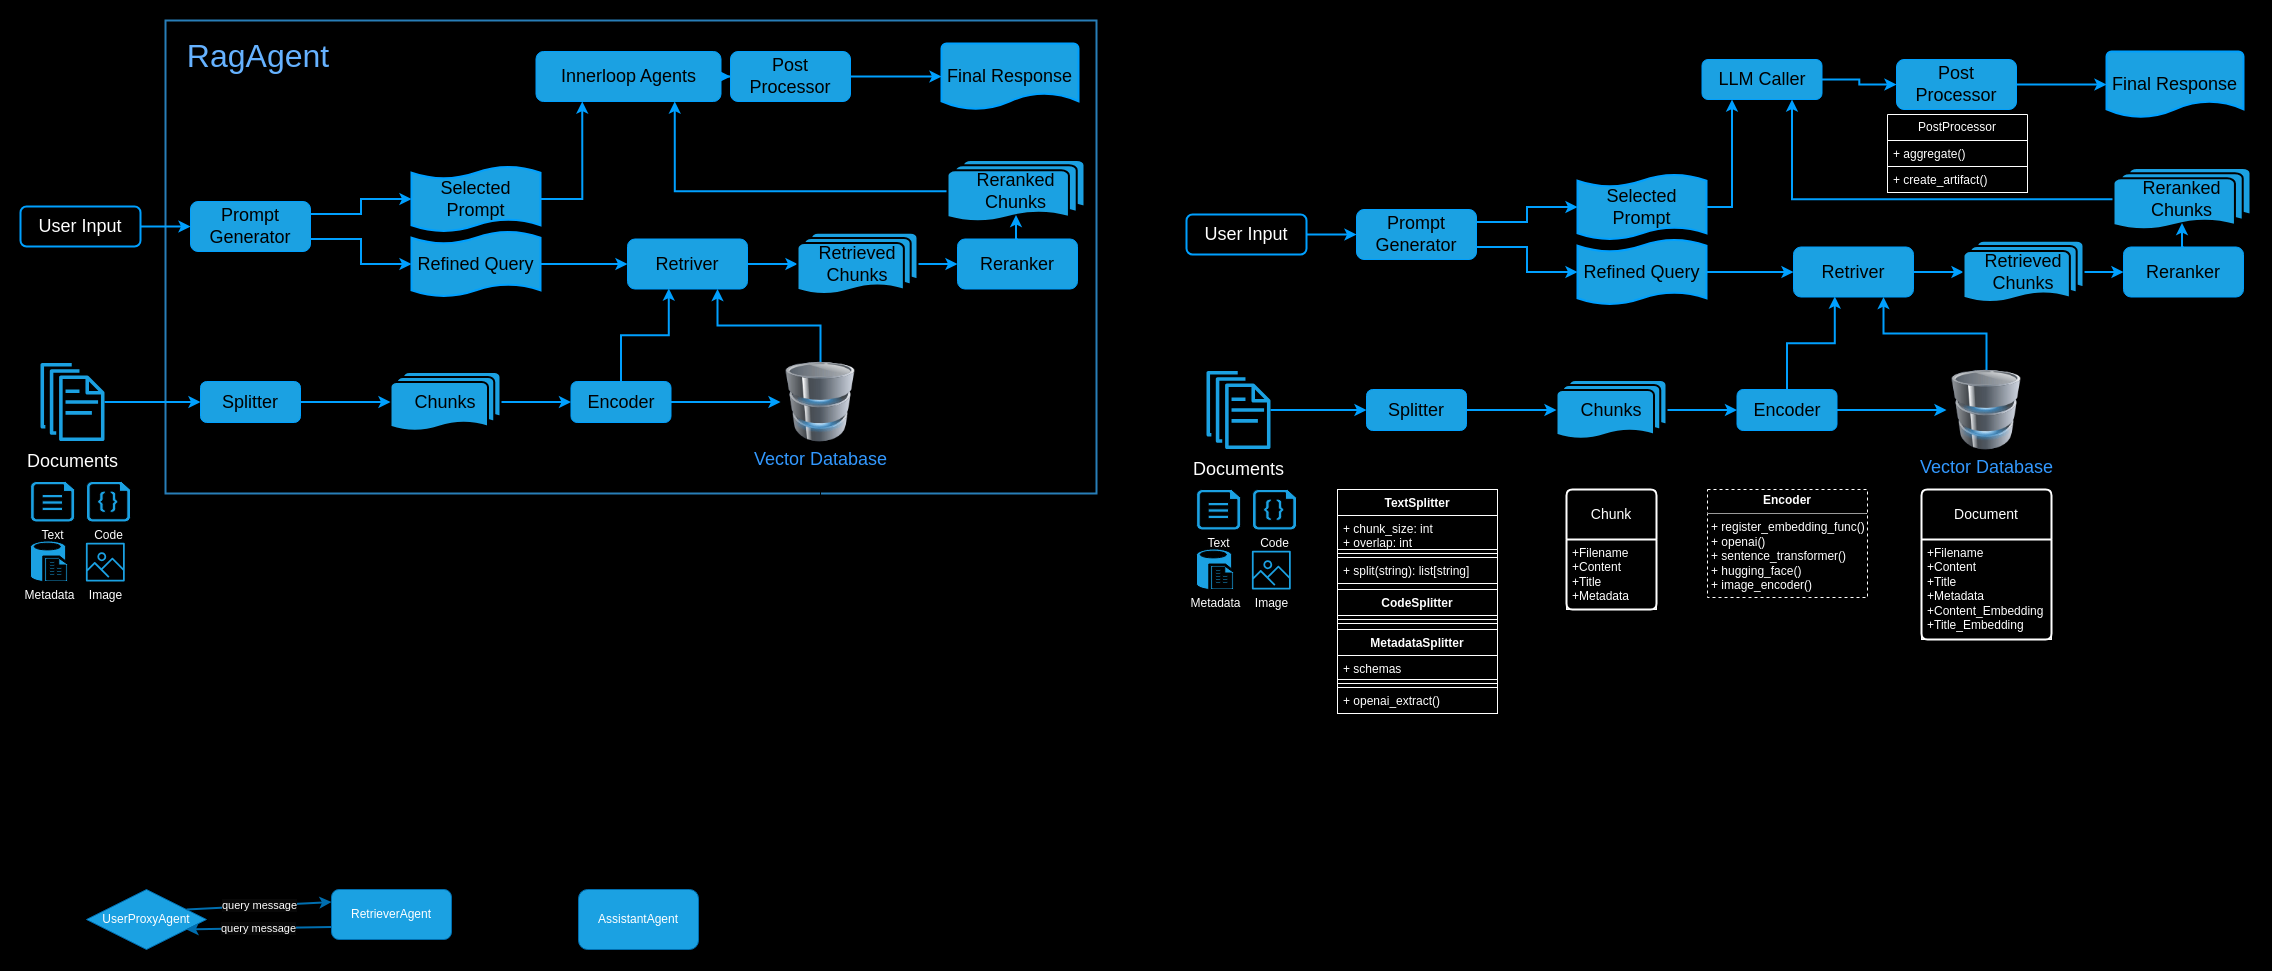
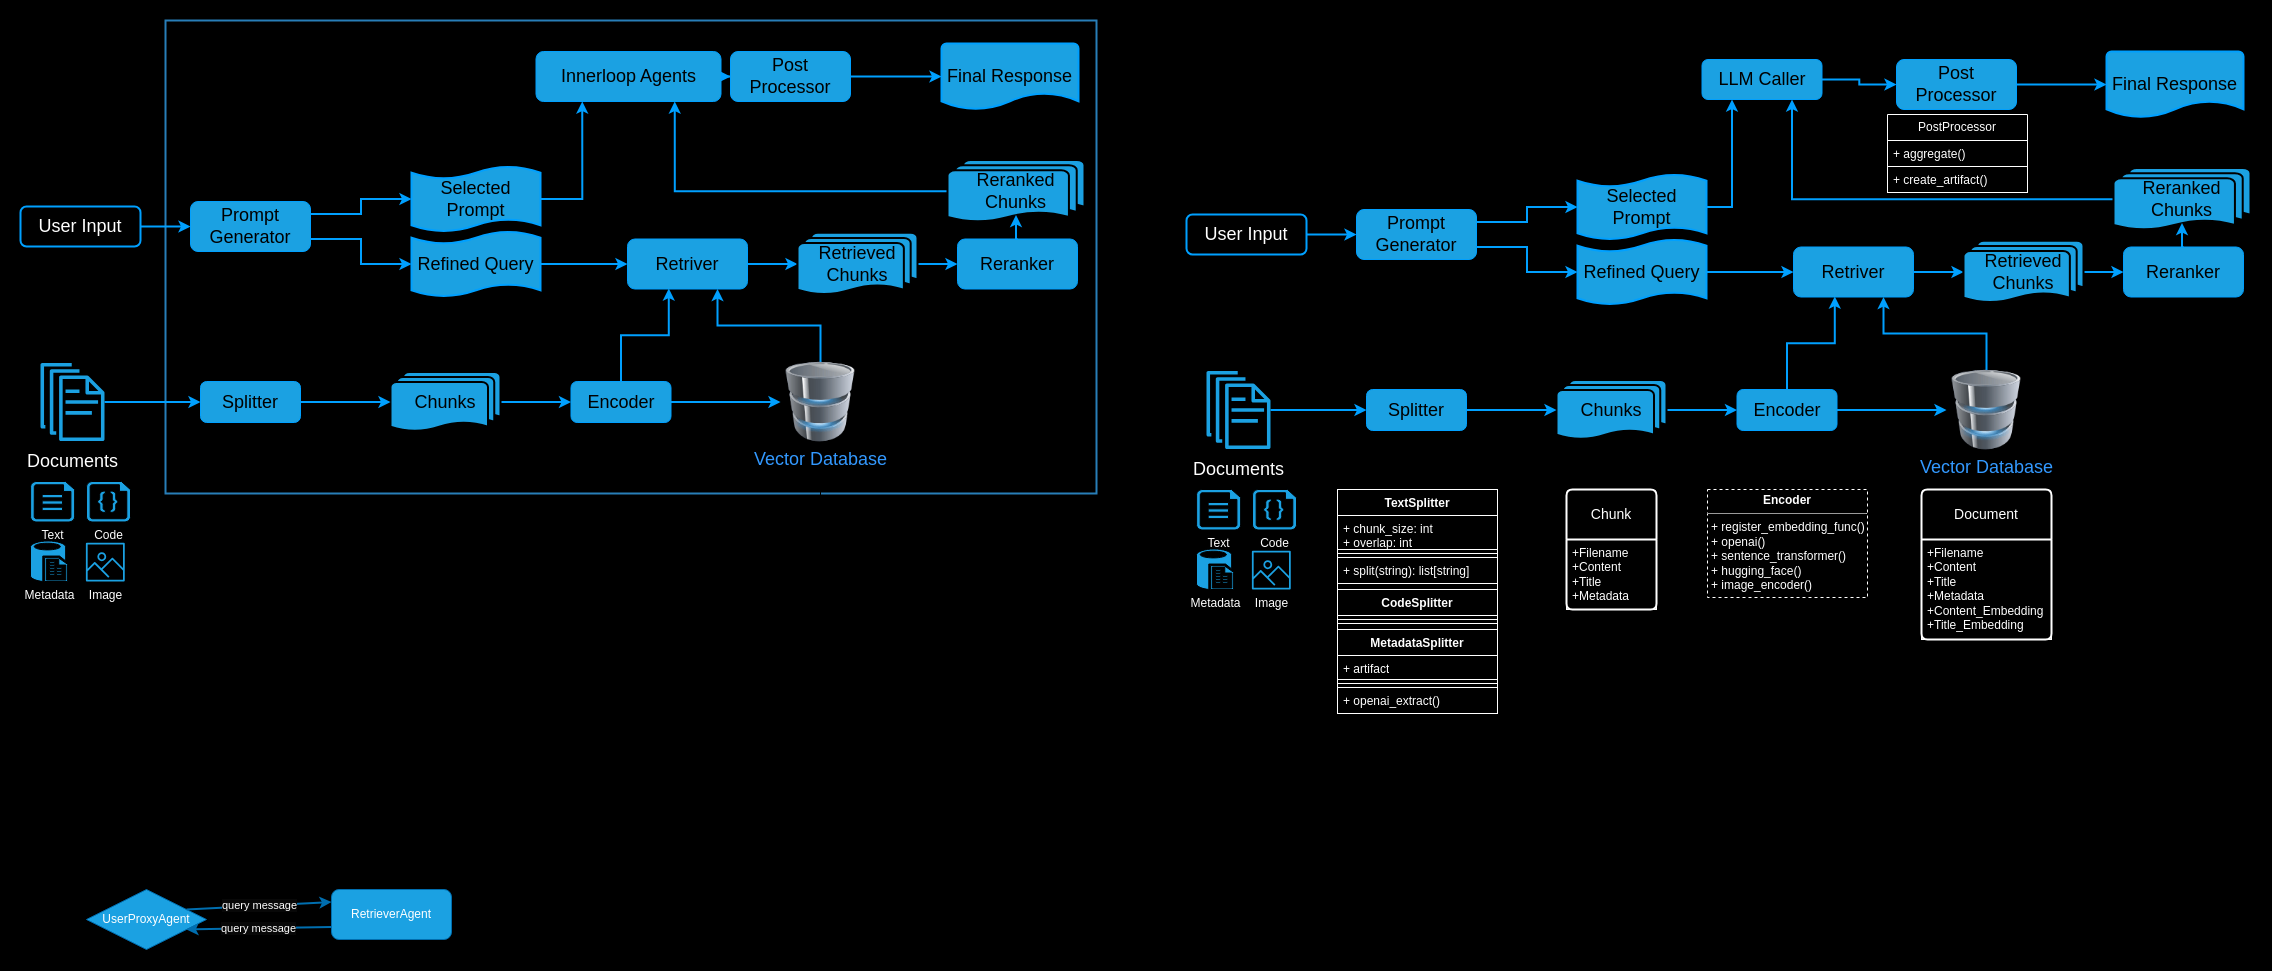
- <mxCell id="102" value="RagAgent" style="rounded=0;whiteSpace=wrap;html=1;fillColor=none;fontColor=#66B2FF;spacing=2;fontSize=32;" parent="1" vertex="1"><mxGeometry x="168" y="24" width="180" height="63" as="geometry" /></mxCell>
- <mxCell id="92" value="+ schemas" style="text;align=left;verticalAlign=top;spacingLeft=4;spacingRight=4;overflow=hidden;rotatable=0;points=[[0,0.5],[1,0.5]];portConstraint=eastwest;whiteSpace=wrap;html=1;fillColor=none;strokeColor=#FFFFFF;fontColor=#FFFFFF;" parent="91" vertex="1"><mxGeometry y="26" width="160" height="24" as="geometry" /></mxCell>
+ <mxCell id="92" value="+ artifact" style="text;align=left;verticalAlign=top;spacingLeft=4;spacingRight=4;overflow=hidden;rotatable=0;points=[[0,0.5],[1,0.5]];portConstraint=eastwest;whiteSpace=wrap;html=1;fillColor=none;strokeColor=#FFFFFF;fontColor=#FFFFFF;" parent="91" vertex="1"><mxGeometry y="26" width="160" height="24" as="geometry" /></mxCell>
- <mxCell id="106" value="AssistantAgent" style="rounded=1;whiteSpace=wrap;html=1;fillColor=#1ba1e2;fontColor=#ffffff;strokeColor=#006EAF;" vertex="1" parent="1"><mxGeometry x="578" y="889" width="120" height="60" as="geometry" /></mxCell>
